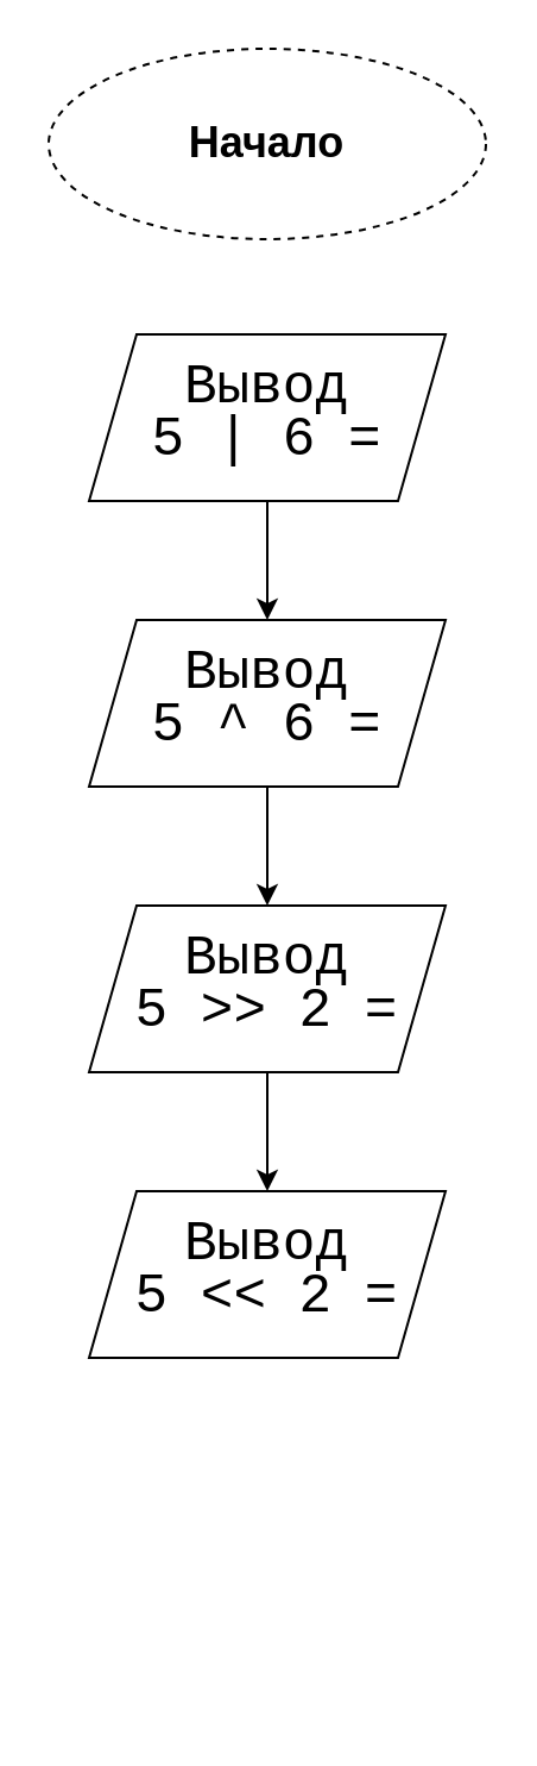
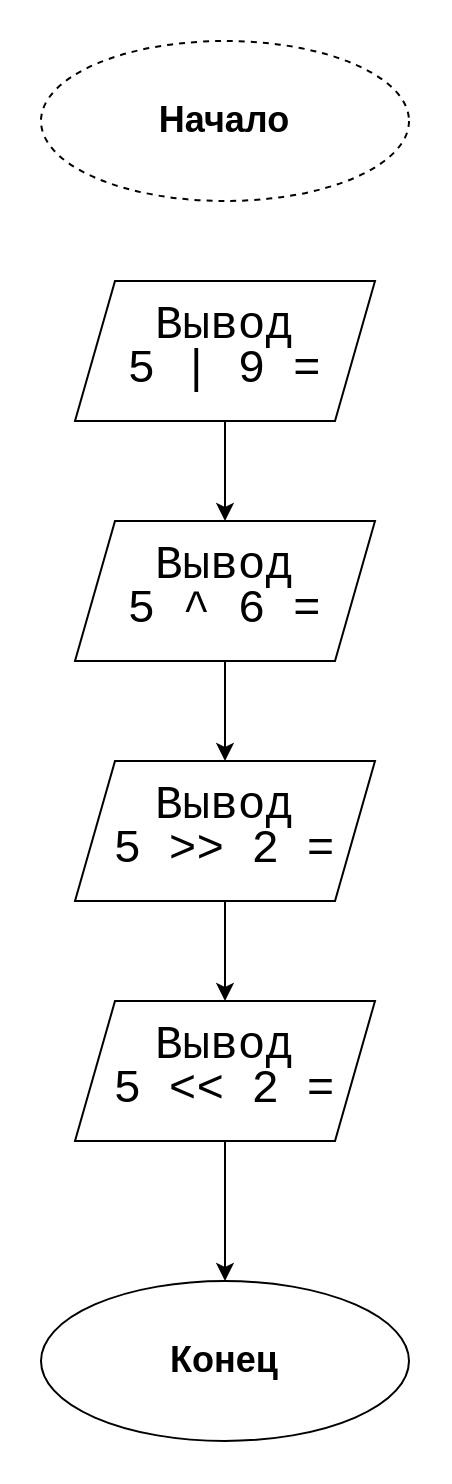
- <mxCell id="4" value="&lt;div style=&quot;font-family: &amp;#34;consolas&amp;#34; , &amp;#34;courier new&amp;#34; , monospace ; line-height: 19px&quot;&gt;&lt;span style=&quot;font-size: 23px&quot;&gt;Вывод&lt;/span&gt;&lt;/div&gt;&lt;div style=&quot;font-family: &amp;#34;consolas&amp;#34; , &amp;#34;courier new&amp;#34; , monospace ; line-height: 19px&quot;&gt;&lt;font style=&quot;font-size: 23px&quot;&gt;5&amp;nbsp;|&amp;nbsp;6 =&lt;/font&gt;&lt;/div&gt;" style="shape=parallelogram;perimeter=parallelogramPerimeter;whiteSpace=wrap;html=1;fixedSize=1;" vertex="1" parent="1"><mxGeometry x="37" y="140" width="150" height="70" as="geometry" /></mxCell>
+ <mxCell id="4" value="&lt;div style=&quot;font-family: &amp;#34;consolas&amp;#34; , &amp;#34;courier new&amp;#34; , monospace ; line-height: 19px&quot;&gt;&lt;span style=&quot;font-size: 23px&quot;&gt;Вывод&lt;/span&gt;&lt;/div&gt;&lt;div style=&quot;font-family: &amp;#34;consolas&amp;#34; , &amp;#34;courier new&amp;#34; , monospace ; line-height: 19px&quot;&gt;&lt;font style=&quot;font-size: 23px&quot;&gt;5&amp;nbsp;|&amp;nbsp;9 =&lt;/font&gt;&lt;/div&gt;" style="shape=parallelogram;perimeter=parallelogramPerimeter;whiteSpace=wrap;html=1;fixedSize=1;" vertex="1" parent="1"><mxGeometry x="37" y="140" width="150" height="70" as="geometry" /></mxCell>
+ <mxCell id="9" style="edgeStyle=orthogonalEdgeStyle;rounded=0;orthogonalLoop=1;jettySize=auto;html=1;exitX=0.5;exitY=1;exitDx=0;exitDy=0;entryX=0.5;entryY=0;entryDx=0;entryDy=0;" edge="1" parent="1" source="10" target="11"><mxGeometry relative="1" as="geometry" /></mxCell>
+ <mxCell id="11" value="&lt;h2&gt;&lt;p class=&quot;MsoNormal&quot;&gt;Конец&lt;/p&gt;&lt;/h2&gt;" style="ellipse;whiteSpace=wrap;html=1;" vertex="1" parent="1"><mxGeometry x="20" y="640" width="184" height="80" as="geometry" /></mxCell>
